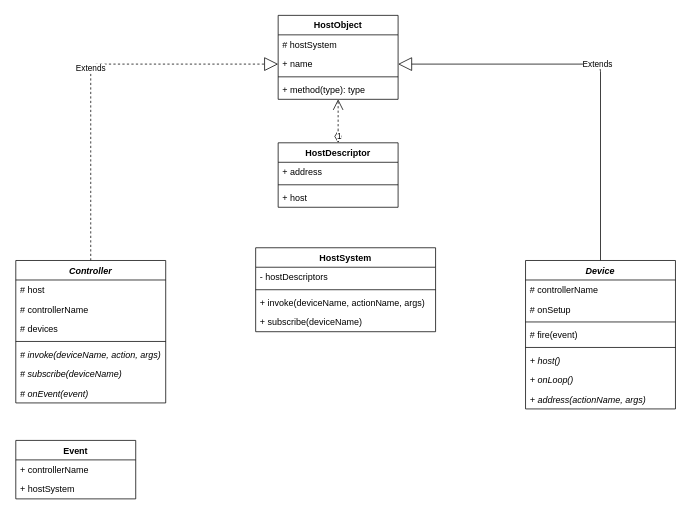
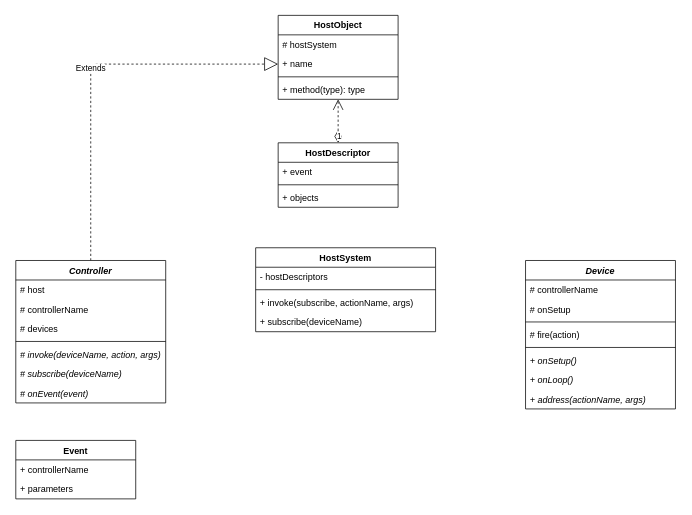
- <mxCell id="3" value="Extends" style="endArrow=block;endSize=16;endFill=0;html=1;entryX=1;entryY=0.5;entryDx=0;entryDy=0;edgeStyle=orthogonalEdgeStyle;" edge="1" parent="1" source="15" target="36"><mxGeometry width="160" relative="1" as="geometry"><mxPoint x="230" y="308.364" as="sourcePoint" /><mxPoint x="414.078" y="136" as="targetPoint" /></mxGeometry></mxCell>
- <mxCell id="31" value="+ address" style="text;strokeColor=none;fillColor=none;align=left;verticalAlign=top;spacingLeft=4;spacingRight=4;overflow=hidden;rotatable=0;points=[[0,0.5],[1,0.5]];portConstraint=eastwest;" vertex="1" parent="30"><mxGeometry y="26" width="160" height="26" as="geometry" /></mxCell>
+ <mxCell id="31" value="+ event" style="text;strokeColor=none;fillColor=none;align=left;verticalAlign=top;spacingLeft=4;spacingRight=4;overflow=hidden;rotatable=0;points=[[0,0.5],[1,0.5]];portConstraint=eastwest;" vertex="1" parent="30"><mxGeometry y="26" width="160" height="26" as="geometry" /></mxCell>
- <mxCell id="33" value="+ host" style="text;strokeColor=none;fillColor=none;align=left;verticalAlign=top;spacingLeft=4;spacingRight=4;overflow=hidden;rotatable=0;points=[[0,0.5],[1,0.5]];portConstraint=eastwest;" vertex="1" parent="30"><mxGeometry y="60" width="160" height="26" as="geometry" /></mxCell>
+ <mxCell id="33" value="+ objects" style="text;strokeColor=none;fillColor=none;align=left;verticalAlign=top;spacingLeft=4;spacingRight=4;overflow=hidden;rotatable=0;points=[[0,0.5],[1,0.5]];portConstraint=eastwest;" vertex="1" parent="30"><mxGeometry y="60" width="160" height="26" as="geometry" /></mxCell>
- <mxCell id="27" value="+ invoke(deviceName, actionName, args)" style="text;strokeColor=none;fillColor=none;align=left;verticalAlign=top;spacingLeft=4;spacingRight=4;overflow=hidden;rotatable=0;points=[[0,0.5],[1,0.5]];portConstraint=eastwest;" vertex="1" parent="24"><mxGeometry y="60" width="240" height="26" as="geometry" /></mxCell>
+ <mxCell id="27" value="+ invoke(subscribe, actionName, args)" style="text;strokeColor=none;fillColor=none;align=left;verticalAlign=top;spacingLeft=4;spacingRight=4;overflow=hidden;rotatable=0;points=[[0,0.5],[1,0.5]];portConstraint=eastwest;" vertex="1" parent="24"><mxGeometry y="60" width="240" height="26" as="geometry" /></mxCell>
- <mxCell id="19" value="# fire(event)" style="text;strokeColor=none;fillColor=none;align=left;verticalAlign=top;spacingLeft=4;spacingRight=4;overflow=hidden;rotatable=0;points=[[0,0.5],[1,0.5]];portConstraint=eastwest;fontStyle=0" vertex="1" parent="15"><mxGeometry y="86" width="200" height="26" as="geometry" /></mxCell>
+ <mxCell id="19" value="# fire(action)" style="text;strokeColor=none;fillColor=none;align=left;verticalAlign=top;spacingLeft=4;spacingRight=4;overflow=hidden;rotatable=0;points=[[0,0.5],[1,0.5]];portConstraint=eastwest;fontStyle=0" vertex="1" parent="15"><mxGeometry y="86" width="200" height="26" as="geometry" /></mxCell>
- <mxCell id="21" value="+ host()" style="text;strokeColor=none;fillColor=none;align=left;verticalAlign=top;spacingLeft=4;spacingRight=4;overflow=hidden;rotatable=0;points=[[0,0.5],[1,0.5]];portConstraint=eastwest;fontStyle=2" vertex="1" parent="15"><mxGeometry y="120" width="200" height="26" as="geometry" /></mxCell>
+ <mxCell id="21" value="+ onSetup()" style="text;strokeColor=none;fillColor=none;align=left;verticalAlign=top;spacingLeft=4;spacingRight=4;overflow=hidden;rotatable=0;points=[[0,0.5],[1,0.5]];portConstraint=eastwest;fontStyle=2" vertex="1" parent="15"><mxGeometry y="120" width="200" height="26" as="geometry" /></mxCell>
- <mxCell id="14" value="+ hostSystem" style="text;strokeColor=none;fillColor=none;align=left;verticalAlign=top;spacingLeft=4;spacingRight=4;overflow=hidden;rotatable=0;points=[[0,0.5],[1,0.5]];portConstraint=eastwest;" vertex="1" parent="12"><mxGeometry y="52" width="160" height="26" as="geometry" /></mxCell>
+ <mxCell id="14" value="+ parameters" style="text;strokeColor=none;fillColor=none;align=left;verticalAlign=top;spacingLeft=4;spacingRight=4;overflow=hidden;rotatable=0;points=[[0,0.5],[1,0.5]];portConstraint=eastwest;" vertex="1" parent="12"><mxGeometry y="52" width="160" height="26" as="geometry" /></mxCell>
